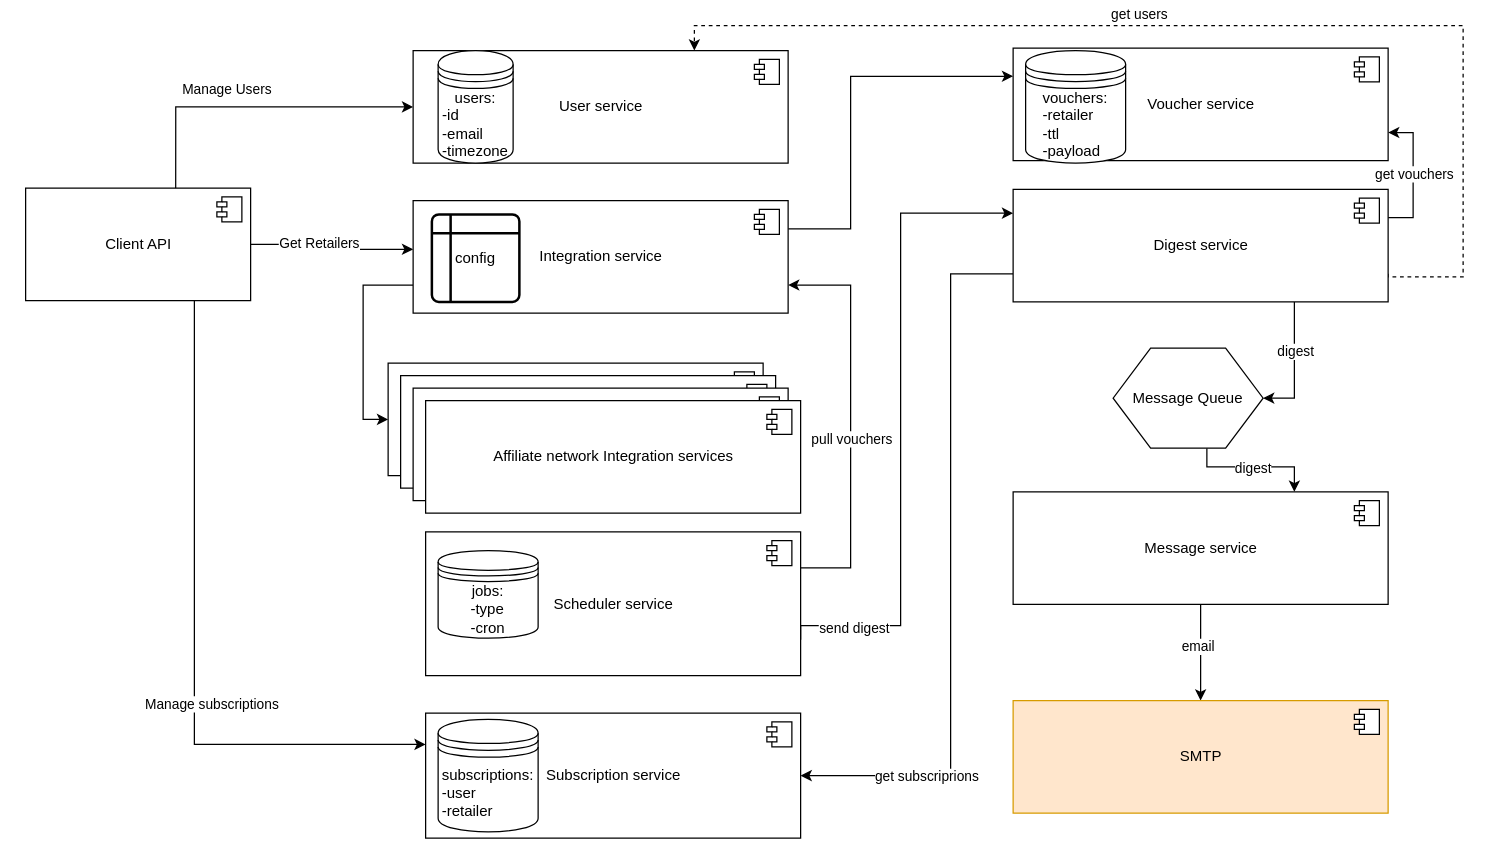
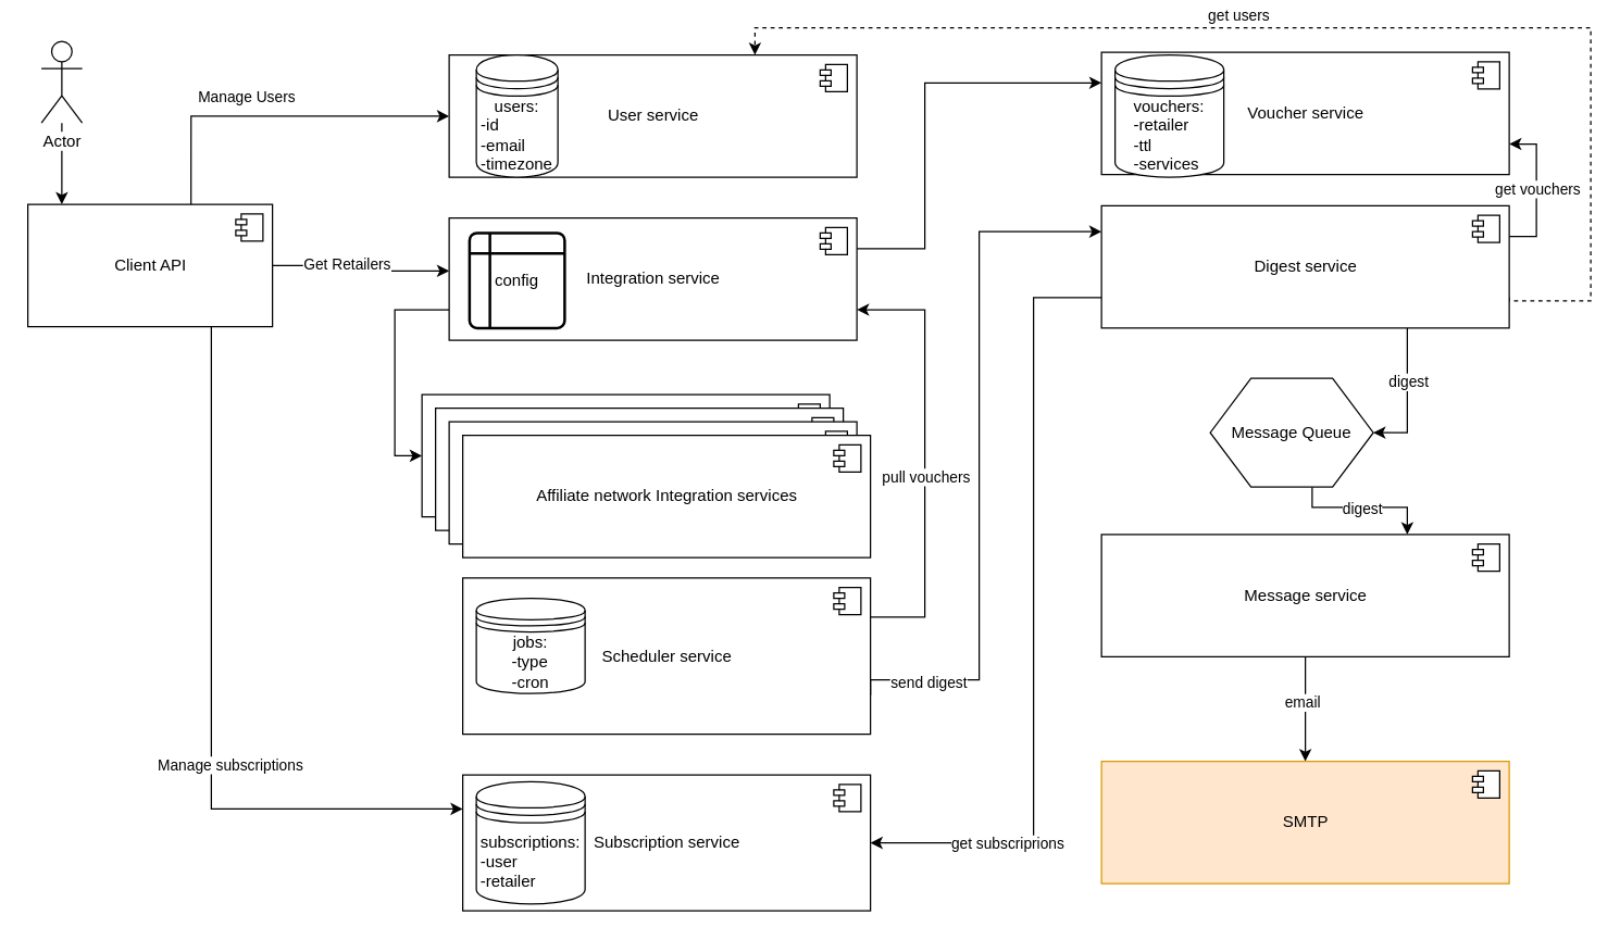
+ <mxCell id="57" value="Actor" style="shape=umlActor;verticalLabelPosition=bottom;labelBackgroundColor=#ffffff;verticalAlign=top;html=1;" vertex="1" parent="1"><mxGeometry x="30" y="30" width="30" height="60" as="geometry" /></mxCell>
- <mxCell id="58" value="vouchers:&lt;br&gt;&lt;div style=&quot;text-align: left&quot;&gt;-retailer&lt;/div&gt;&lt;div style=&quot;text-align: left&quot;&gt;-ttl&lt;/div&gt;&lt;div style=&quot;text-align: left&quot;&gt;-payload&lt;/div&gt;" style="shape=datastore;whiteSpace=wrap;html=1;" vertex="1" parent="1"><mxGeometry x="820" y="40" width="80" height="90" as="geometry" /></mxCell>
+ <mxCell id="58" value="vouchers:&lt;br&gt;&lt;div style=&quot;text-align: left&quot;&gt;-retailer&lt;/div&gt;&lt;div style=&quot;text-align: left&quot;&gt;-ttl&lt;/div&gt;&lt;div style=&quot;text-align: left&quot;&gt;-services&lt;/div&gt;" style="shape=datastore;whiteSpace=wrap;html=1;" vertex="1" parent="1"><mxGeometry x="820" y="40" width="80" height="90" as="geometry" /></mxCell>
+ <mxCell id="56" value="" style="edgeStyle=orthogonalEdgeStyle;rounded=0;orthogonalLoop=1;jettySize=auto;html=1;" edge="1" parent="1" source="57" target="7"><mxGeometry relative="1" as="geometry"><Array as="points"><mxPoint x="45" y="140" /><mxPoint x="45" y="140" /></Array></mxGeometry></mxCell>
